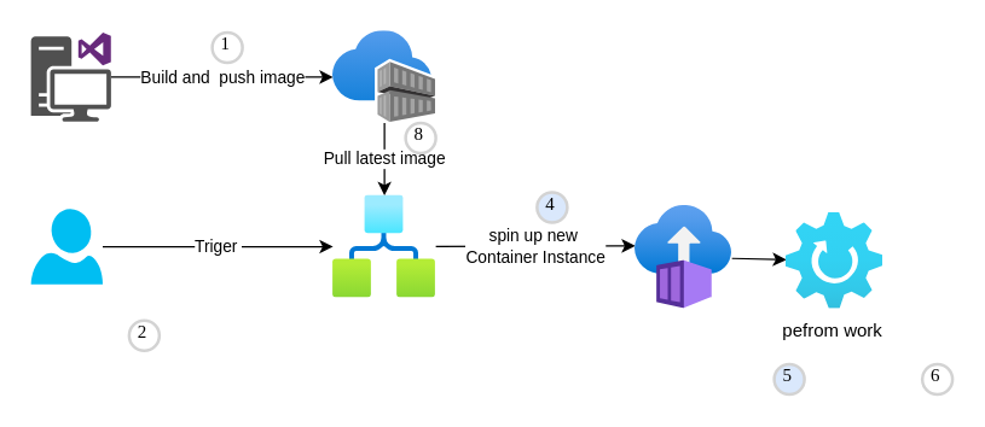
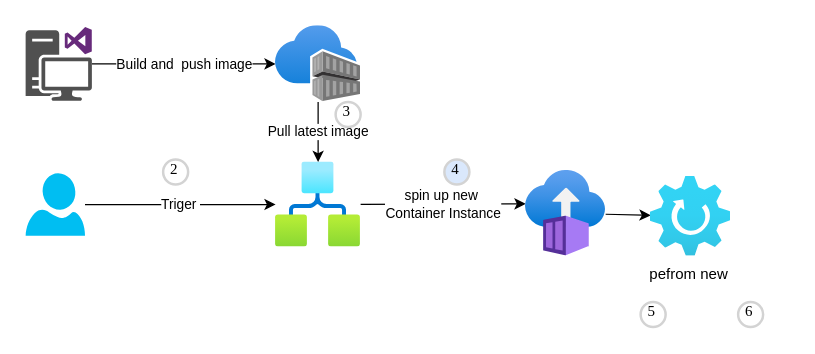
- <mxCell id="13" value="1" style="ellipse;whiteSpace=wrap;html=1;aspect=fixed;strokeWidth=2;fontFamily=Tahoma;spacingBottom=4;spacingRight=2;strokeColor=#d3d3d3;" parent="1" vertex="1"><mxGeometry x="140" y="21" width="20" height="20" as="geometry" /></mxCell>
- <mxCell id="15" value="8" style="ellipse;whiteSpace=wrap;html=1;aspect=fixed;strokeWidth=2;fontFamily=Tahoma;spacingBottom=4;spacingRight=2;strokeColor=#d3d3d3;" parent="1" vertex="1"><mxGeometry x="268" y="81" width="20" height="20" as="geometry" /></mxCell>
+ <mxCell id="15" value="3" style="ellipse;whiteSpace=wrap;html=1;aspect=fixed;strokeWidth=2;fontFamily=Tahoma;spacingBottom=4;spacingRight=2;strokeColor=#d3d3d3;" parent="1" vertex="1"><mxGeometry x="268" y="81" width="20" height="20" as="geometry" /></mxCell>
- <mxCell id="12" value="pefrom work&amp;nbsp;" style="aspect=fixed;html=1;points=[];align=center;image;fontSize=12;image=img/lib/azure2/general/Gear.svg;" parent="1" vertex="1"><mxGeometry x="520" y="140.5" width="64" height="64" as="geometry" /></mxCell>
+ <mxCell id="12" value="pefrom new&amp;nbsp;" style="aspect=fixed;html=1;points=[];align=center;image;fontSize=12;image=img/lib/azure2/general/Gear.svg;" parent="1" vertex="1"><mxGeometry x="520" y="140.5" width="64" height="64" as="geometry" /></mxCell>
- <mxCell id="14" value="2" style="ellipse;whiteSpace=wrap;html=1;aspect=fixed;strokeWidth=2;fontFamily=Tahoma;spacingBottom=4;spacingRight=2;strokeColor=#d3d3d3;" parent="1" vertex="1"><mxGeometry x="85" y="212" width="20" height="20" as="geometry" /></mxCell>
+ <mxCell id="14" value="2" style="ellipse;whiteSpace=wrap;html=1;aspect=fixed;strokeWidth=2;fontFamily=Tahoma;spacingBottom=4;spacingRight=2;strokeColor=#d3d3d3;" parent="1" vertex="1"><mxGeometry x="130" y="127" width="20" height="20" as="geometry" /></mxCell>
- <mxCell id="17" value="5" style="ellipse;whiteSpace=wrap;html=1;aspect=fixed;strokeWidth=2;fontFamily=Tahoma;spacingBottom=4;spacingRight=2;strokeColor=#d3d3d3;fillColor=#dae8fc;" parent="1" vertex="1"><mxGeometry x="512" y="241" width="20" height="20" as="geometry" /></mxCell>
+ <mxCell id="17" value="5" style="ellipse;whiteSpace=wrap;html=1;aspect=fixed;strokeWidth=2;fontFamily=Tahoma;spacingBottom=4;spacingRight=2;strokeColor=#d3d3d3;" parent="1" vertex="1"><mxGeometry x="512" y="241" width="20" height="20" as="geometry" /></mxCell>
- <mxCell id="18" value="6" style="ellipse;whiteSpace=wrap;html=1;aspect=fixed;strokeWidth=2;fontFamily=Tahoma;spacingBottom=4;spacingRight=2;strokeColor=#d3d3d3;" parent="1" vertex="1"><mxGeometry x="610" y="241" width="20" height="20" as="geometry" /></mxCell>
+ <mxCell id="18" value="6" style="ellipse;whiteSpace=wrap;html=1;aspect=fixed;strokeWidth=2;fontFamily=Tahoma;spacingBottom=4;spacingRight=2;strokeColor=#d3d3d3;" parent="1" vertex="1"><mxGeometry x="590" y="241" width="20" height="20" as="geometry" /></mxCell>
